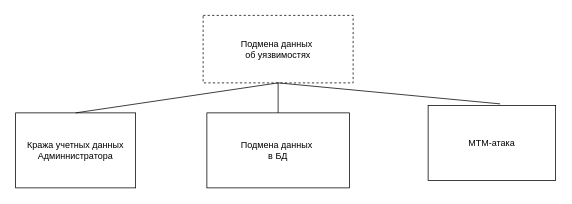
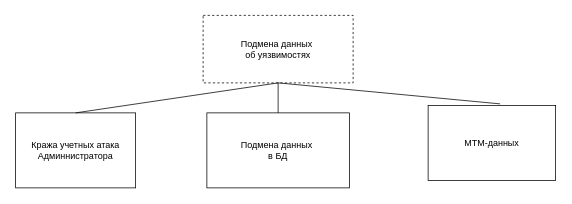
- <mxCell id="5" value="МТМ-атака" style="rounded=0;whiteSpace=wrap;html=1;" vertex="1" parent="1"><mxGeometry x="570" y="140" width="170" height="100" as="geometry" /></mxCell>
+ <mxCell id="5" value="МТМ-данных" style="rounded=0;whiteSpace=wrap;html=1;" vertex="1" parent="1"><mxGeometry x="570" y="140" width="170" height="100" as="geometry" /></mxCell>
- <mxCell id="3" value="Кража учетных данных&lt;br&gt;Админнистратора" style="rounded=0;whiteSpace=wrap;html=1;" vertex="1" parent="1"><mxGeometry x="20" y="150" width="160" height="100" as="geometry" /></mxCell>
+ <mxCell id="3" value="Кража учетных атака&lt;br&gt;Админнистратора" style="rounded=0;whiteSpace=wrap;html=1;" vertex="1" parent="1"><mxGeometry x="20" y="150" width="160" height="100" as="geometry" /></mxCell>
